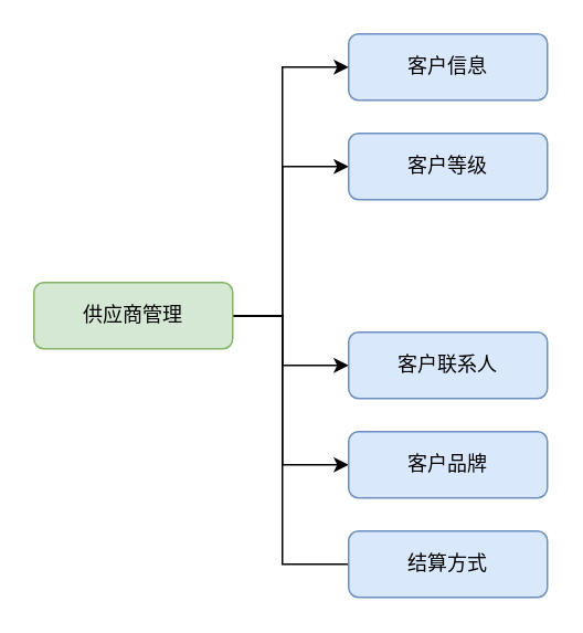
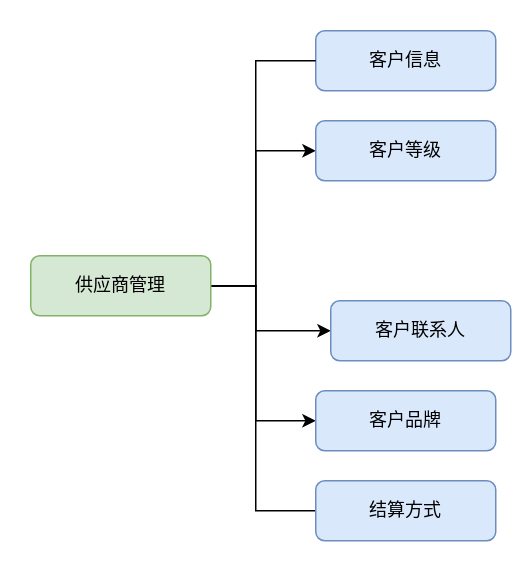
- <mxCell id="3" style="edgeStyle=orthogonalEdgeStyle;rounded=0;orthogonalLoop=1;jettySize=auto;html=1;exitX=1;exitY=0.5;exitDx=0;exitDy=0;entryX=0;entryY=0.5;entryDx=0;entryDy=0;" edge="1" parent="1" source="8" target="2"><mxGeometry relative="1" as="geometry"><Array as="points"><mxPoint x="170" y="190" /><mxPoint x="170" y="40" /></Array></mxGeometry></mxCell>
+ <mxCell id="3" style="edgeStyle=orthogonalEdgeStyle;rounded=0;orthogonalLoop=1;jettySize=auto;html=1;exitX=1;exitY=0.5;exitDx=0;exitDy=0;entryX=0;entryY=0.5;entryDx=0;entryDy=0;endArrow=none;" edge="1" parent="1" source="8" target="2"><mxGeometry relative="1" as="geometry"><Array as="points"><mxPoint x="170" y="190" /><mxPoint x="170" y="40" /></Array></mxGeometry></mxCell>
- <mxCell id="10" value="客户联系人" style="rounded=1;whiteSpace=wrap;html=1;fontSize=12;glass=0;strokeWidth=1;shadow=0;fillColor=#dae8fc;strokeColor=#6c8ebf;" vertex="1" parent="1"><mxGeometry x="210" y="200" width="120" height="40" as="geometry" /></mxCell>
+ <mxCell id="10" value="客户联系人" style="rounded=1;whiteSpace=wrap;html=1;fontSize=12;glass=0;strokeWidth=1;shadow=0;fillColor=#dae8fc;strokeColor=#6c8ebf;" vertex="1" parent="1"><mxGeometry x="220" y="200" width="120" height="40" as="geometry" /></mxCell>
